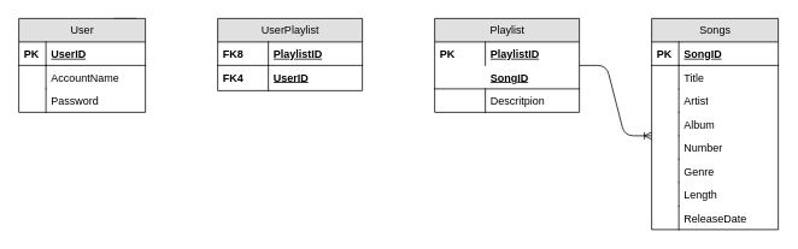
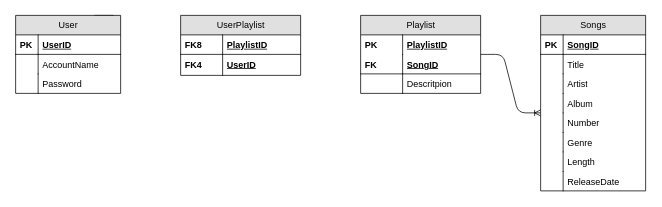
+ <mxCell id="36" value="FK" style="shape=partialRectangle;top=0;left=0;bottom=0;html=1;fillColor=none;align=left;verticalAlign=top;spacingLeft=4;spacingRight=4;whiteSpace=wrap;overflow=hidden;rotatable=0;points=[];portConstraint=eastwest;part=1;fontStyle=1" vertex="1" connectable="0" parent="35"><mxGeometry width="56" height="26" as="geometry" /></mxCell>
